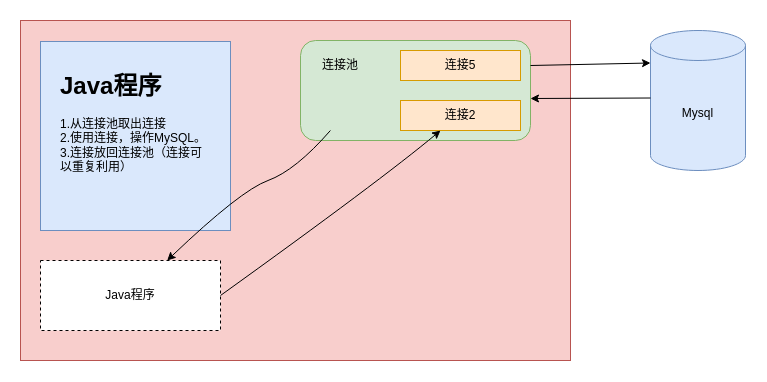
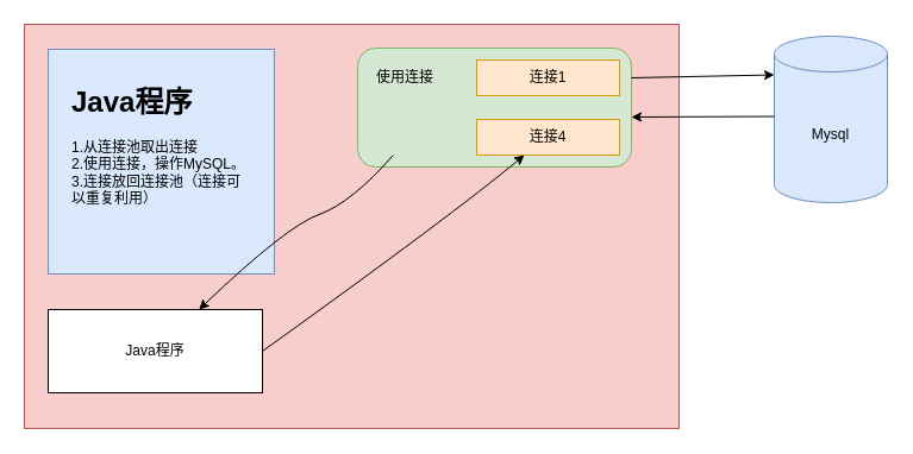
- <mxCell id="6" value="连接池" style="text;html=1;strokeColor=none;fillColor=none;align=center;verticalAlign=middle;whiteSpace=wrap;rounded=0;" vertex="1" parent="1"><mxGeometry x="310" y="50" width="60" height="30" as="geometry" /></mxCell>
+ <mxCell id="6" value="使用连接" style="text;html=1;strokeColor=none;fillColor=none;align=center;verticalAlign=middle;whiteSpace=wrap;rounded=0;" vertex="1" parent="1"><mxGeometry x="310" y="50" width="60" height="30" as="geometry" /></mxCell>
- <mxCell id="7" value="连接5" style="rounded=0;whiteSpace=wrap;html=1;fillColor=#ffe6cc;strokeColor=#d79b00;" vertex="1" parent="1"><mxGeometry x="400" y="50" width="120" height="30" as="geometry" /></mxCell>
+ <mxCell id="7" value="连接1" style="rounded=0;whiteSpace=wrap;html=1;fillColor=#ffe6cc;strokeColor=#d79b00;" vertex="1" parent="1"><mxGeometry x="400" y="50" width="120" height="30" as="geometry" /></mxCell>
- <mxCell id="8" value="连接2" style="rounded=0;whiteSpace=wrap;html=1;fillColor=#ffe6cc;strokeColor=#d79b00;" vertex="1" parent="1"><mxGeometry x="400" y="100" width="120" height="30" as="geometry" /></mxCell>
+ <mxCell id="8" value="连接4" style="rounded=0;whiteSpace=wrap;html=1;fillColor=#ffe6cc;strokeColor=#d79b00;" vertex="1" parent="1"><mxGeometry x="400" y="100" width="120" height="30" as="geometry" /></mxCell>
- <mxCell id="9" value="Java程序&lt;br&gt;" style="rounded=0;whiteSpace=wrap;html=1;labelBackgroundColor=#FFFFFF;dashed=1;" vertex="1" parent="1"><mxGeometry x="40" y="260" width="180" height="70" as="geometry" /></mxCell>
+ <mxCell id="9" value="Java程序&lt;br&gt;" style="rounded=0;whiteSpace=wrap;html=1;labelBackgroundColor=#FFFFFF;" vertex="1" parent="1"><mxGeometry x="40" y="260" width="180" height="70" as="geometry" /></mxCell>
